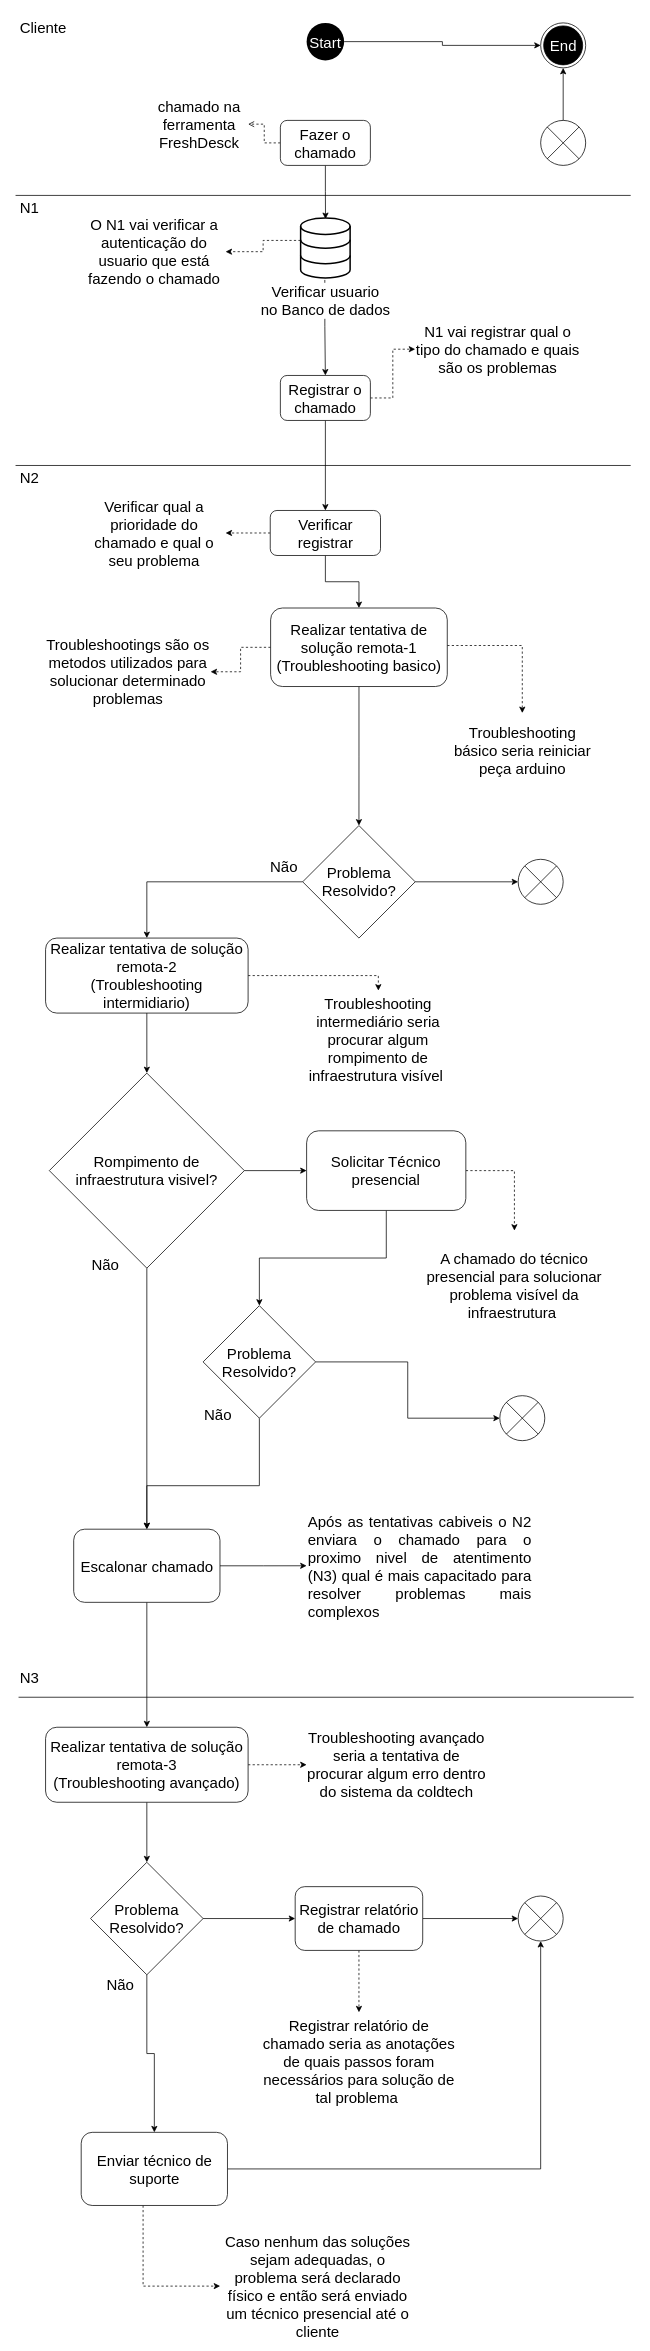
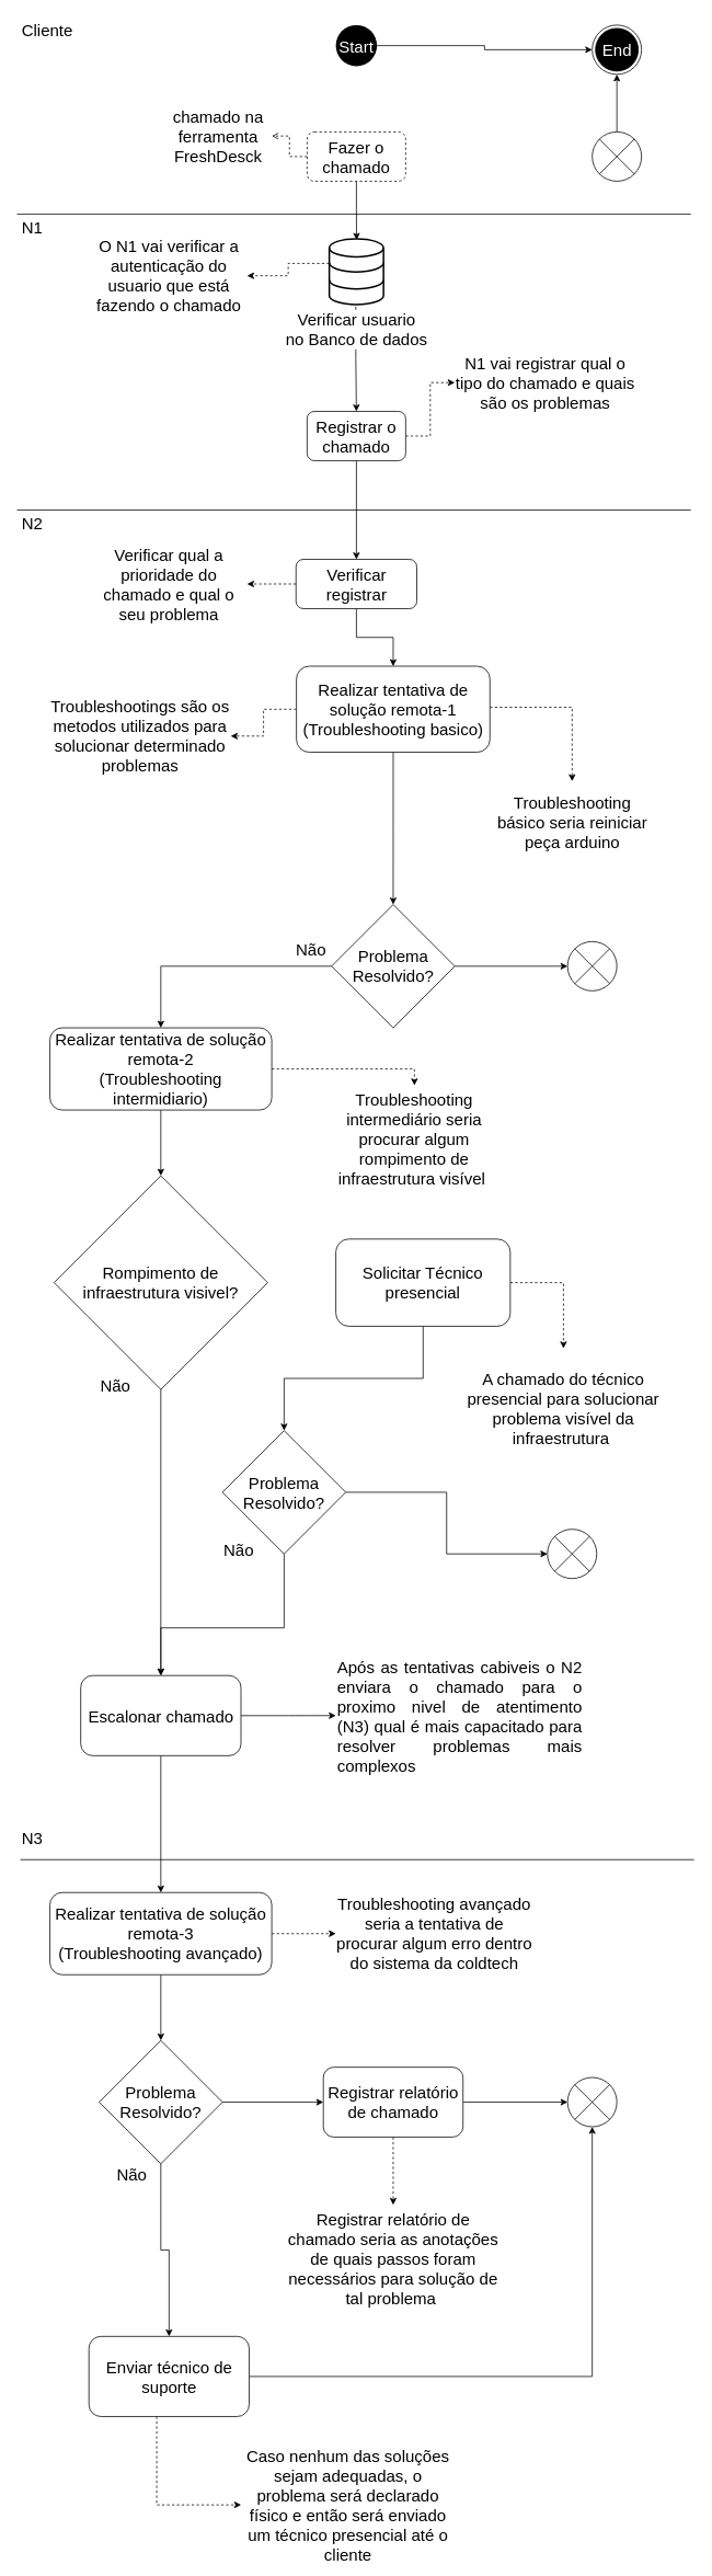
- <mxCell id="7" value="&lt;font color=&quot;#000000&quot;&gt;Fazer o chamado&lt;/font&gt;" style="rounded=1;whiteSpace=wrap;html=1;fontSize=20;fontColor=#FFFFFF;fillColor=default;gradientColor=none;" vertex="1" parent="1"><mxGeometry x="373" y="160" width="120" height="60" as="geometry" /></mxCell>
+ <mxCell id="7" value="&lt;font color=&quot;#000000&quot;&gt;Fazer o chamado&lt;/font&gt;" style="rounded=1;whiteSpace=wrap;html=1;fontSize=20;fontColor=#FFFFFF;fillColor=default;gradientColor=none;dashed=1;" vertex="1" parent="1"><mxGeometry x="373" y="160" width="120" height="60" as="geometry" /></mxCell>
- <mxCell id="40" style="edgeStyle=orthogonalEdgeStyle;rounded=0;orthogonalLoop=1;jettySize=auto;html=1;entryX=0;entryY=0.5;entryDx=0;entryDy=0;fontSize=20;fontColor=#000000;" edge="1" parent="1" source="42" target="73"><mxGeometry relative="1" as="geometry" /></mxCell>
